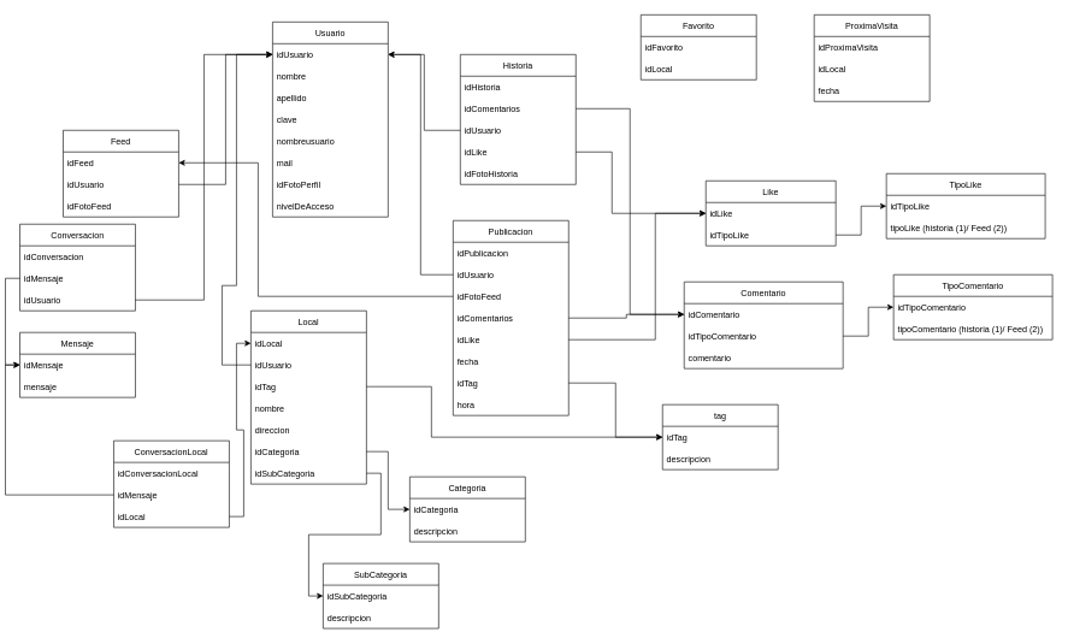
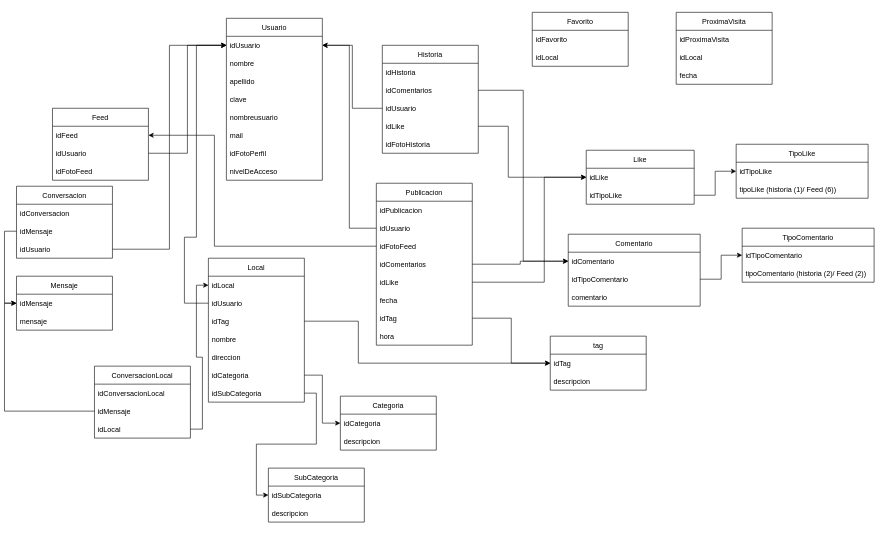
- <mxCell id="85" value="tipoLike (historia (1)/ Feed (2))" style="text;strokeColor=none;fillColor=none;align=left;verticalAlign=middle;spacingLeft=4;spacingRight=4;overflow=hidden;points=[[0,0.5],[1,0.5]];portConstraint=eastwest;rotatable=0;" vertex="1" parent="83"><mxGeometry y="60" width="220" height="30" as="geometry" /></mxCell>
+ <mxCell id="85" value="tipoLike (historia (1)/ Feed (6))" style="text;strokeColor=none;fillColor=none;align=left;verticalAlign=middle;spacingLeft=4;spacingRight=4;overflow=hidden;points=[[0,0.5],[1,0.5]];portConstraint=eastwest;rotatable=0;" vertex="1" parent="83"><mxGeometry y="60" width="220" height="30" as="geometry" /></mxCell>
- <mxCell id="81" value="tipoComentario (historia (1)/ Feed (2))" style="text;strokeColor=none;fillColor=none;align=left;verticalAlign=middle;spacingLeft=4;spacingRight=4;overflow=hidden;points=[[0,0.5],[1,0.5]];portConstraint=eastwest;rotatable=0;" vertex="1" parent="79"><mxGeometry y="60" width="220" height="30" as="geometry" /></mxCell>
+ <mxCell id="81" value="tipoComentario (historia (2)/ Feed (2))" style="text;strokeColor=none;fillColor=none;align=left;verticalAlign=middle;spacingLeft=4;spacingRight=4;overflow=hidden;points=[[0,0.5],[1,0.5]];portConstraint=eastwest;rotatable=0;" vertex="1" parent="79"><mxGeometry y="60" width="220" height="30" as="geometry" /></mxCell>
